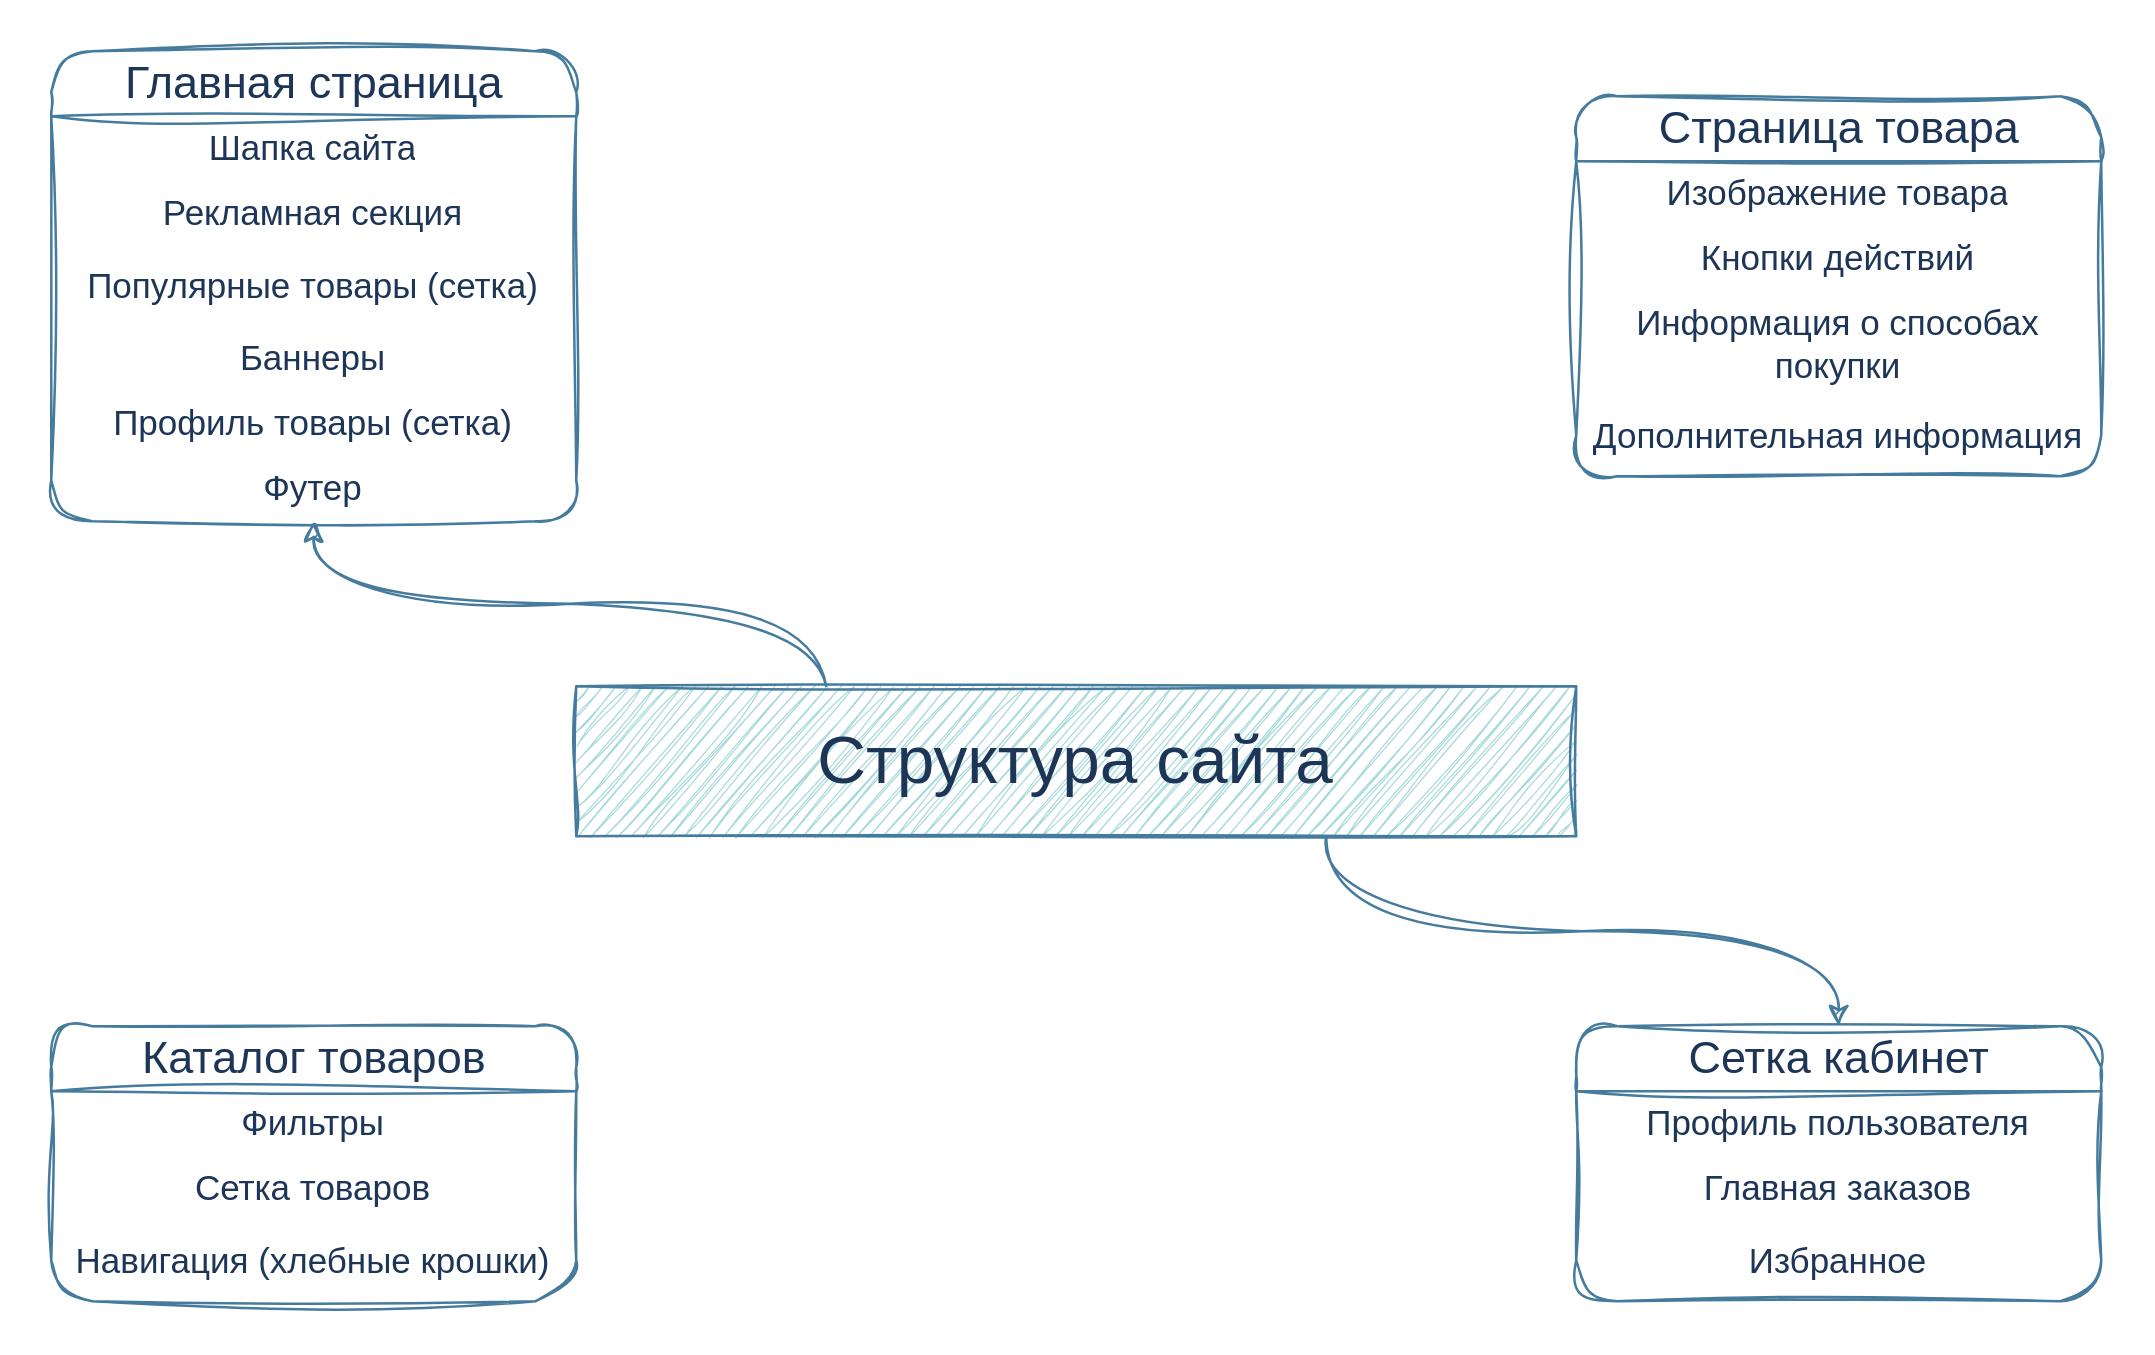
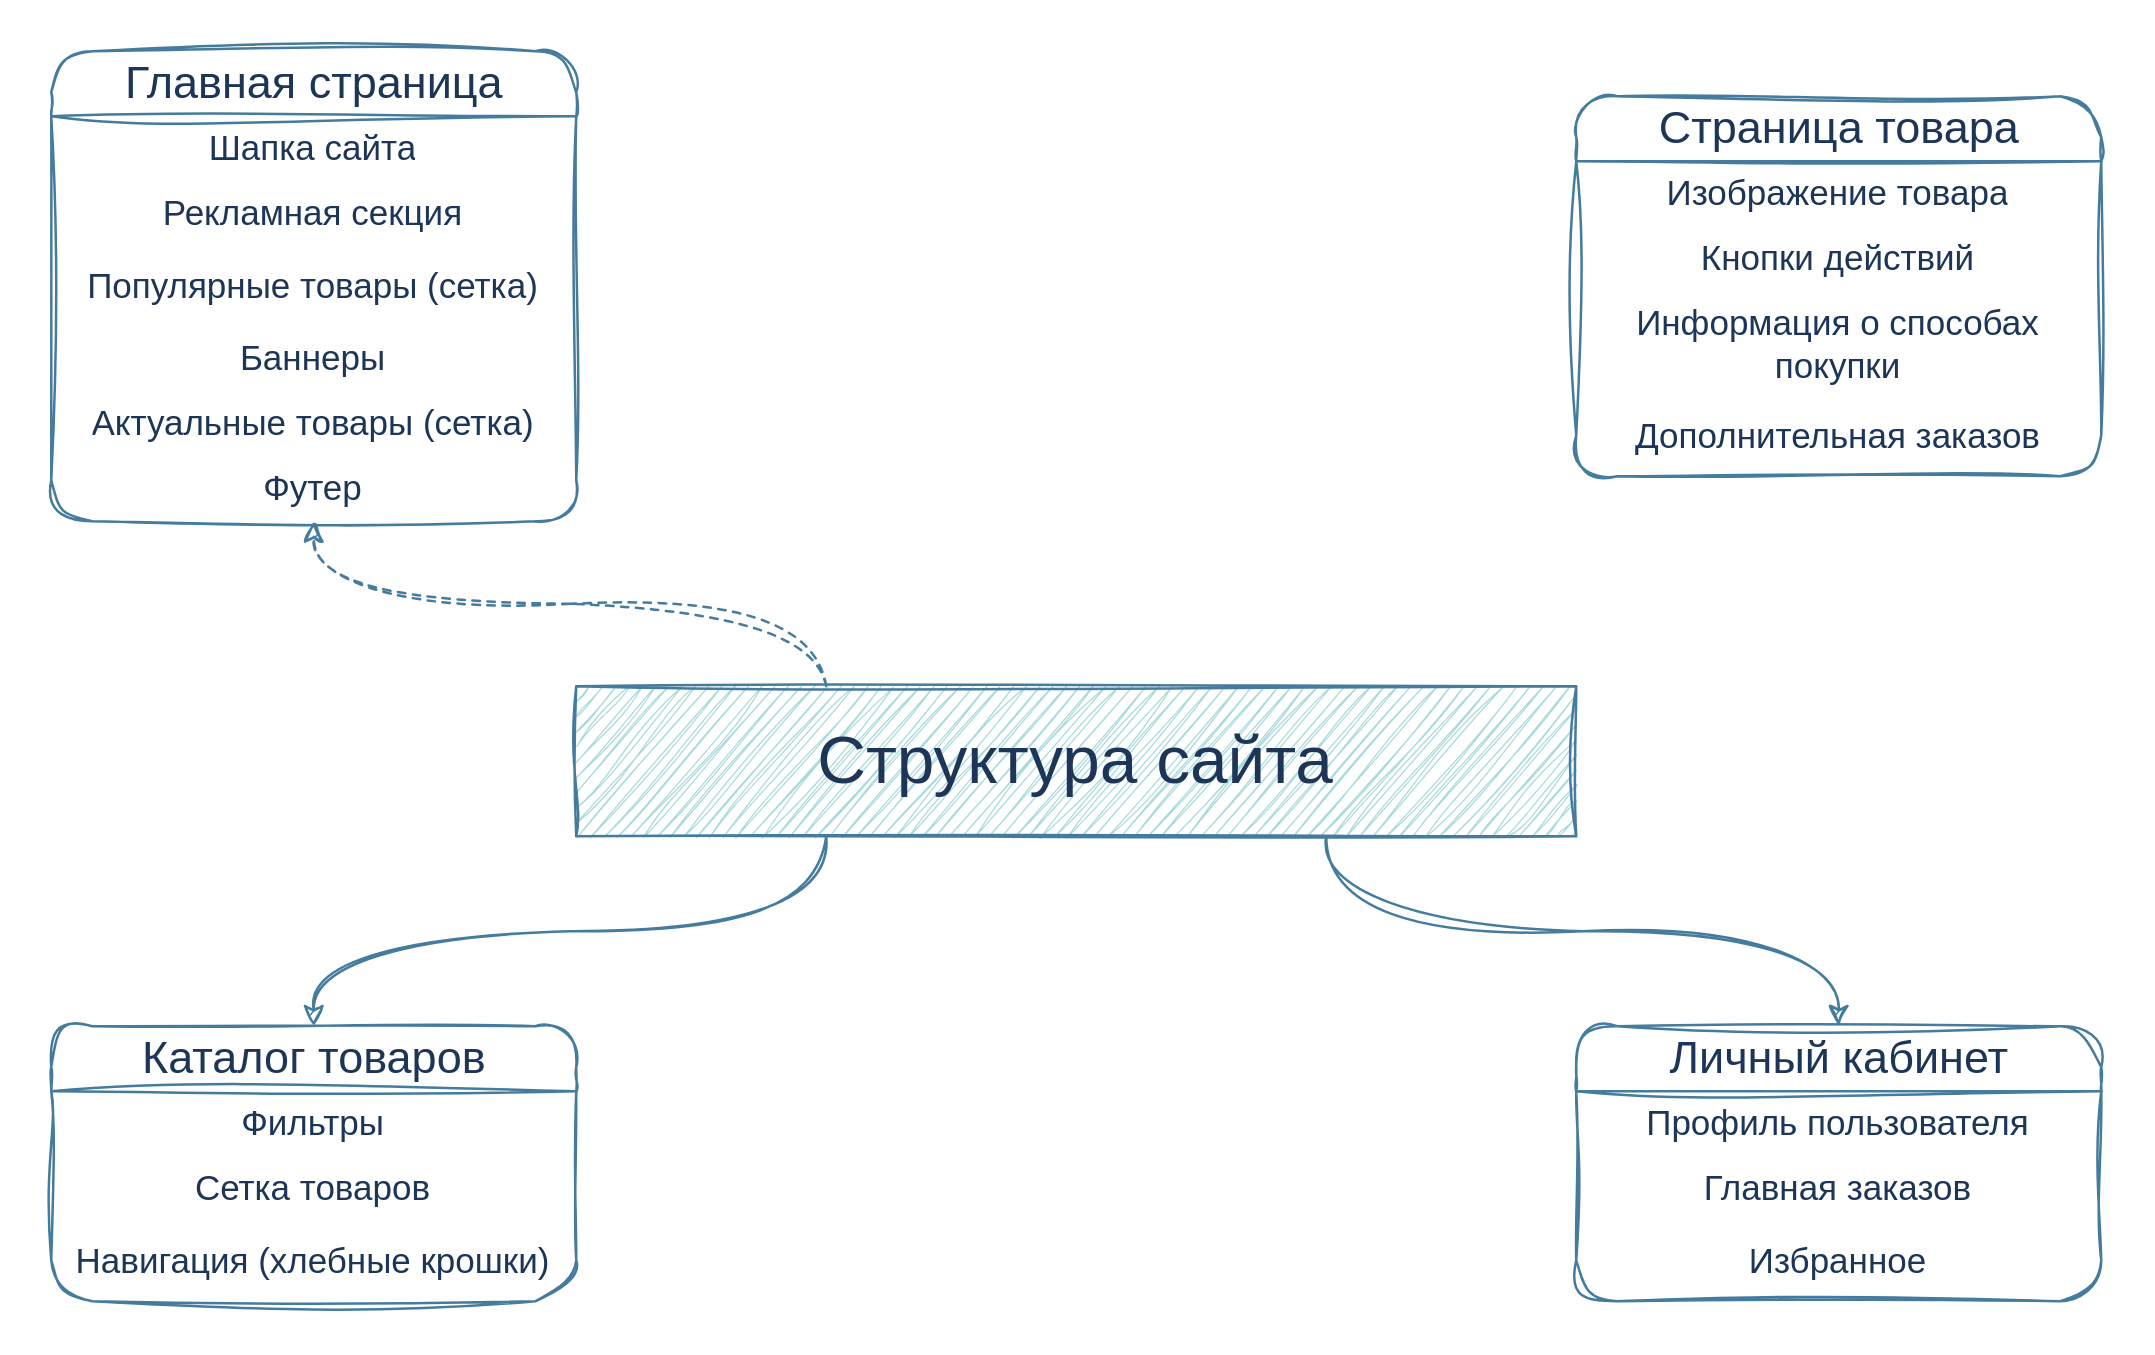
- <mxCell id="11" value="Профиль товары (сетка)" style="text;strokeColor=none;fillColor=none;align=center;verticalAlign=middle;spacingLeft=4;spacingRight=4;overflow=hidden;rotatable=0;points=[[0,0.5],[1,0.5]];portConstraint=eastwest;fontFamily=Helvetica;fontSize=14;labelBackgroundColor=none;labelBorderColor=none;textShadow=0;whiteSpace=wrap;html=1;rounded=1;sketch=1;curveFitting=1;jiggle=2;fontColor=#1D3557;" vertex="1" parent="6"><mxGeometry y="136" width="210" height="26" as="geometry" /></mxCell>
+ <mxCell id="11" value="Актуальные товары (сетка)" style="text;strokeColor=none;fillColor=none;align=center;verticalAlign=middle;spacingLeft=4;spacingRight=4;overflow=hidden;rotatable=0;points=[[0,0.5],[1,0.5]];portConstraint=eastwest;fontFamily=Helvetica;fontSize=14;labelBackgroundColor=none;labelBorderColor=none;textShadow=0;whiteSpace=wrap;html=1;rounded=1;sketch=1;curveFitting=1;jiggle=2;fontColor=#1D3557;" vertex="1" parent="6"><mxGeometry y="136" width="210" height="26" as="geometry" /></mxCell>
- <mxCell id="21" value="Дополнительная информация" style="text;strokeColor=none;fillColor=none;align=center;verticalAlign=middle;spacingLeft=4;spacingRight=4;overflow=hidden;rotatable=0;points=[[0,0.5],[1,0.5]];portConstraint=eastwest;fontFamily=Helvetica;fontSize=14;labelBackgroundColor=none;labelBorderColor=none;textShadow=0;whiteSpace=wrap;html=1;rounded=1;sketch=1;curveFitting=1;jiggle=2;fontColor=#1D3557;" vertex="1" parent="17"><mxGeometry y="120" width="210" height="32" as="geometry" /></mxCell>
+ <mxCell id="21" value="Дополнительная заказов" style="text;strokeColor=none;fillColor=none;align=center;verticalAlign=middle;spacingLeft=4;spacingRight=4;overflow=hidden;rotatable=0;points=[[0,0.5],[1,0.5]];portConstraint=eastwest;fontFamily=Helvetica;fontSize=14;labelBackgroundColor=none;labelBorderColor=none;textShadow=0;whiteSpace=wrap;html=1;rounded=1;sketch=1;curveFitting=1;jiggle=2;fontColor=#1D3557;" vertex="1" parent="17"><mxGeometry y="120" width="210" height="32" as="geometry" /></mxCell>
- <mxCell id="2" style="edgeStyle=orthogonalEdgeStyle;rounded=0;sketch=1;hachureGap=4;jiggle=2;curveFitting=1;orthogonalLoop=1;jettySize=auto;html=1;exitX=0.25;exitY=0;exitDx=0;exitDy=0;entryX=0.5;entryY=1;entryDx=0;entryDy=0;strokeColor=#457B9D;fontFamily=Architects Daughter;fontSource=https%3A%2F%2Ffonts.googleapis.com%2Fcss%3Ffamily%3DArchitects%2BDaughter;fontColor=#1D3557;fillColor=#A8DADC;curved=1;" edge="1" parent="1" source="5" target="6"><mxGeometry relative="1" as="geometry" /></mxCell>
+ <mxCell id="2" style="edgeStyle=orthogonalEdgeStyle;rounded=0;sketch=1;hachureGap=4;jiggle=2;curveFitting=1;orthogonalLoop=1;jettySize=auto;html=1;exitX=0.25;exitY=0;exitDx=0;exitDy=0;entryX=0.5;entryY=1;entryDx=0;entryDy=0;strokeColor=#457B9D;fontFamily=Architects Daughter;fontSource=https%3A%2F%2Ffonts.googleapis.com%2Fcss%3Ffamily%3DArchitects%2BDaughter;fontColor=#1D3557;fillColor=#A8DADC;curved=1;dashed=1;" edge="1" parent="1" source="5" target="6"><mxGeometry relative="1" as="geometry" /></mxCell>
+ <mxCell id="3" style="edgeStyle=orthogonalEdgeStyle;rounded=0;sketch=1;hachureGap=4;jiggle=2;curveFitting=1;orthogonalLoop=1;jettySize=auto;html=1;exitX=0.25;exitY=1;exitDx=0;exitDy=0;entryX=0.5;entryY=0;entryDx=0;entryDy=0;strokeColor=#457B9D;fontFamily=Architects Daughter;fontSource=https%3A%2F%2Ffonts.googleapis.com%2Fcss%3Ffamily%3DArchitects%2BDaughter;fontColor=#1D3557;fillColor=#A8DADC;curved=1;" edge="1" parent="1" source="5" target="13"><mxGeometry relative="1" as="geometry" /></mxCell>
- <mxCell id="22" value="&lt;font style=&quot;font-size: 18px;&quot;&gt;Сетка кабинет&lt;/font&gt;" style="swimlane;fontStyle=0;childLayout=stackLayout;horizontal=1;startSize=26;fillColor=none;horizontalStack=0;resizeParent=1;resizeParentMax=0;resizeLast=0;collapsible=1;marginBottom=0;html=1;rounded=1;arcSize=21;fontFamily=Helvetica;fontSize=12;sketch=1;curveFitting=1;jiggle=2;labelBackgroundColor=none;strokeColor=#457B9D;fontColor=#1D3557;" vertex="1" parent="1"><mxGeometry x="630" y="410" width="210" height="110" as="geometry" /></mxCell>
+ <mxCell id="22" value="&lt;font style=&quot;font-size: 18px;&quot;&gt;Личный кабинет&lt;/font&gt;" style="swimlane;fontStyle=0;childLayout=stackLayout;horizontal=1;startSize=26;fillColor=none;horizontalStack=0;resizeParent=1;resizeParentMax=0;resizeLast=0;collapsible=1;marginBottom=0;html=1;rounded=1;arcSize=21;fontFamily=Helvetica;fontSize=12;sketch=1;curveFitting=1;jiggle=2;labelBackgroundColor=none;strokeColor=#457B9D;fontColor=#1D3557;" vertex="1" parent="1"><mxGeometry x="630" y="410" width="210" height="110" as="geometry" /></mxCell>
